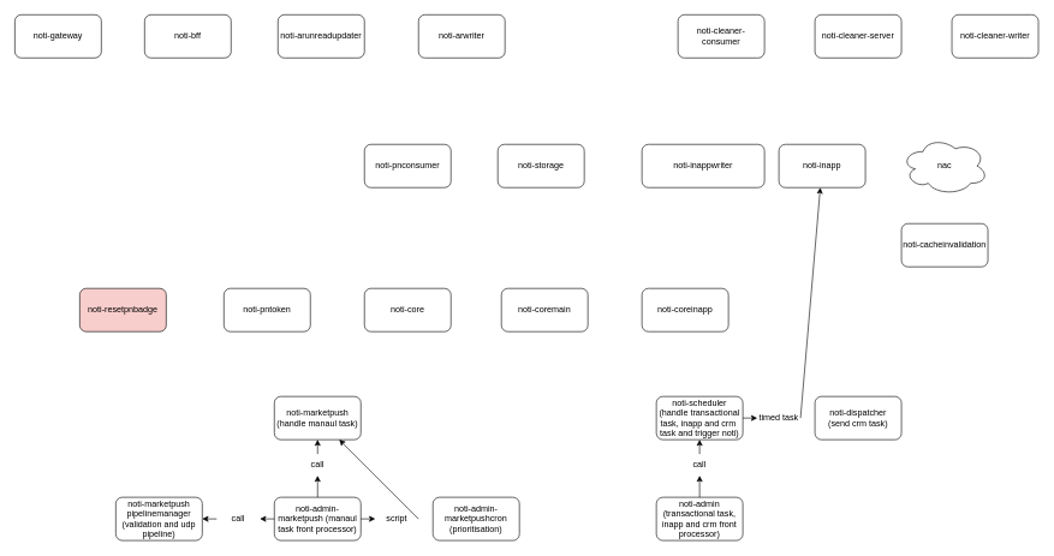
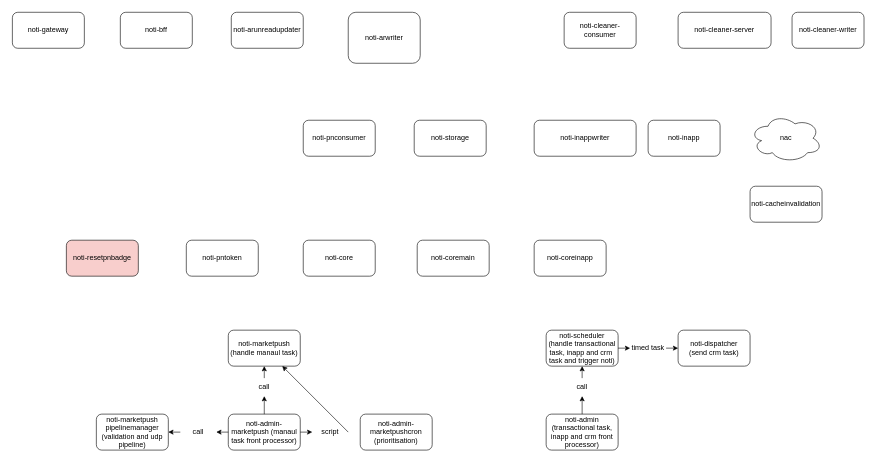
- <mxCell id="20" value="noti-arwriter" style="rounded=1;whiteSpace=wrap;html=1;" vertex="1" parent="1"><mxGeometry x="580" y="20" width="120" height="60" as="geometry" /></mxCell>
+ <mxCell id="20" value="noti-arwriter" style="rounded=1;whiteSpace=wrap;html=1;" vertex="1" parent="1"><mxGeometry x="580" y="20" width="120" height="85" as="geometry" /></mxCell>
- <mxCell id="12" value="noti-cleaner-server" style="rounded=1;whiteSpace=wrap;html=1;" vertex="1" parent="1"><mxGeometry x="1130" y="20" width="120" height="60" as="geometry" /></mxCell>
+ <mxCell id="12" value="noti-cleaner-server" style="rounded=1;whiteSpace=wrap;html=1;" vertex="1" parent="1"><mxGeometry x="1130" y="20" width="155" height="60" as="geometry" /></mxCell>
- <mxCell id="38" value="" style="endArrow=classic;html=1;rounded=0;exitX=1;exitY=0.5;exitDx=0;exitDy=0;" edge="1" parent="1" source="40" target="19"><mxGeometry width="50" height="50" relative="1" as="geometry"><mxPoint x="590" y="930" as="sourcePoint" /><mxPoint x="590" y="860" as="targetPoint" /></mxGeometry></mxCell>
+ <mxCell id="38" value="" style="endArrow=classic;html=1;rounded=0;entryX=0;entryY=0.5;entryDx=0;entryDy=0;exitX=1;exitY=0.5;exitDx=0;exitDy=0;" edge="1" parent="1" source="40" target="21"><mxGeometry width="50" height="50" relative="1" as="geometry"><mxPoint x="590" y="930" as="sourcePoint" /><mxPoint x="590" y="860" as="targetPoint" /></mxGeometry></mxCell>
